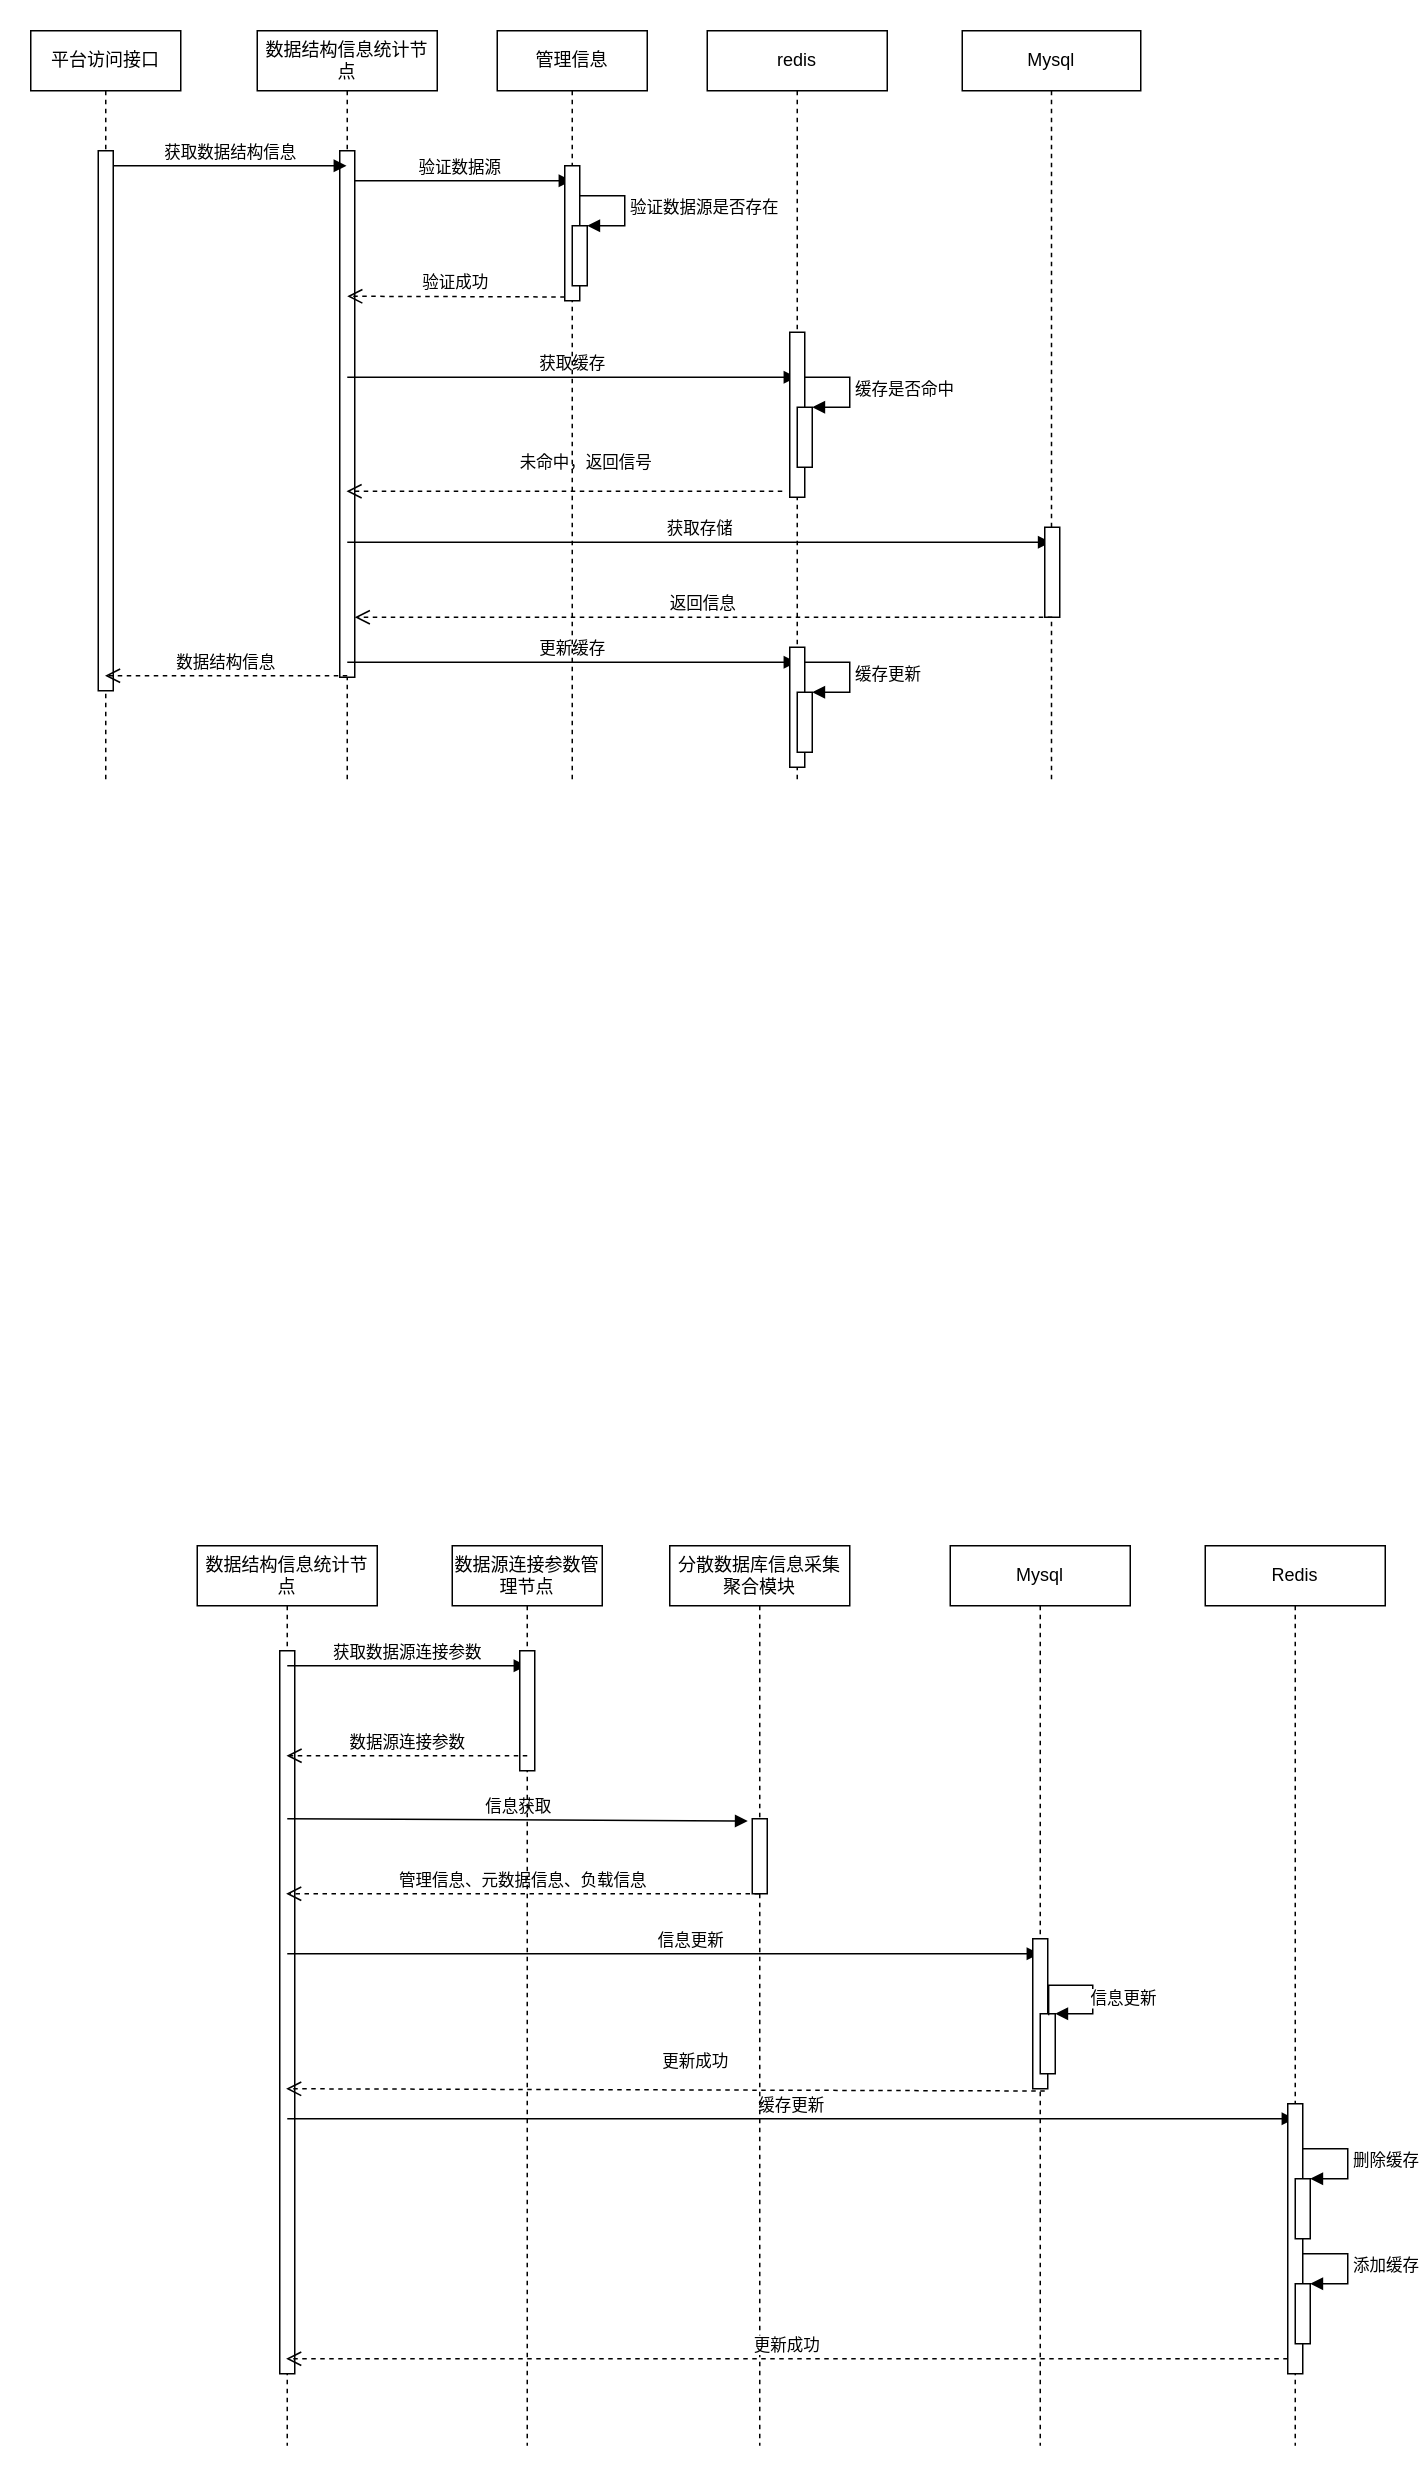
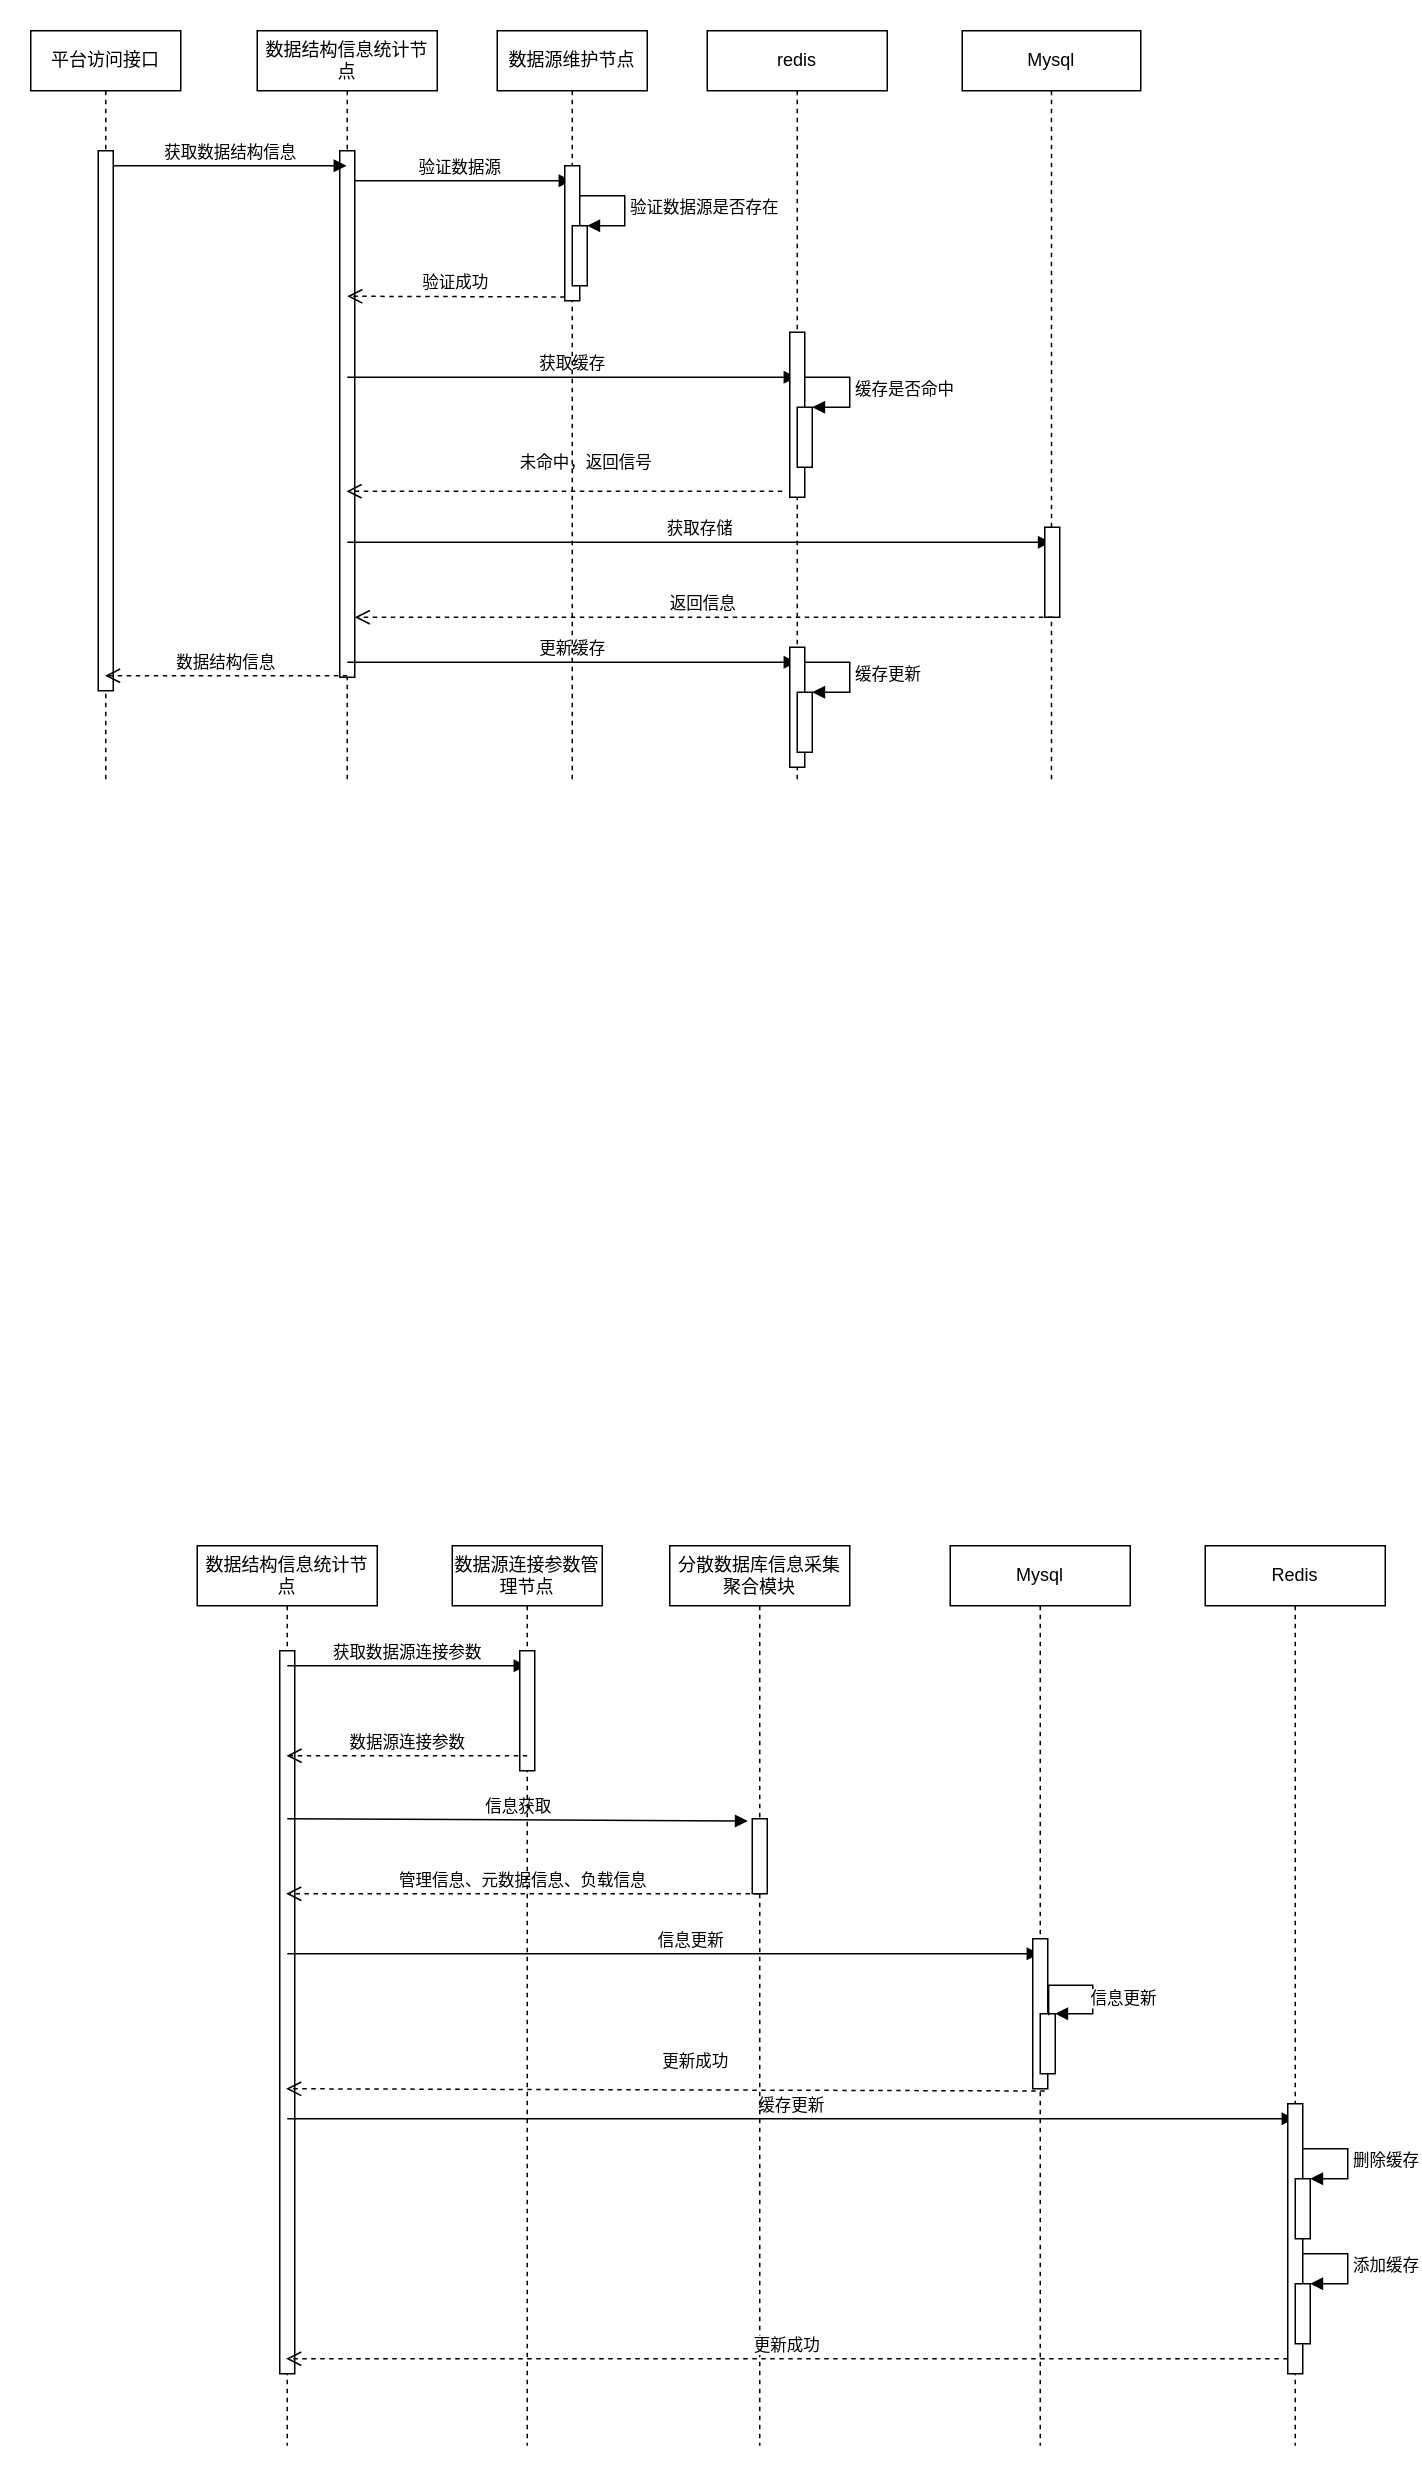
- <mxCell id="42" value="管理信息" style="shape=umlLifeline;perimeter=lifelinePerimeter;whiteSpace=wrap;html=1;container=1;collapsible=0;recursiveResize=0;outlineConnect=0;" vertex="1" parent="1"><mxGeometry x="331" y="20" width="100" height="500" as="geometry" /></mxCell>
+ <mxCell id="42" value="数据源维护节点" style="shape=umlLifeline;perimeter=lifelinePerimeter;whiteSpace=wrap;html=1;container=1;collapsible=0;recursiveResize=0;outlineConnect=0;" vertex="1" parent="1"><mxGeometry x="331" y="20" width="100" height="500" as="geometry" /></mxCell>
